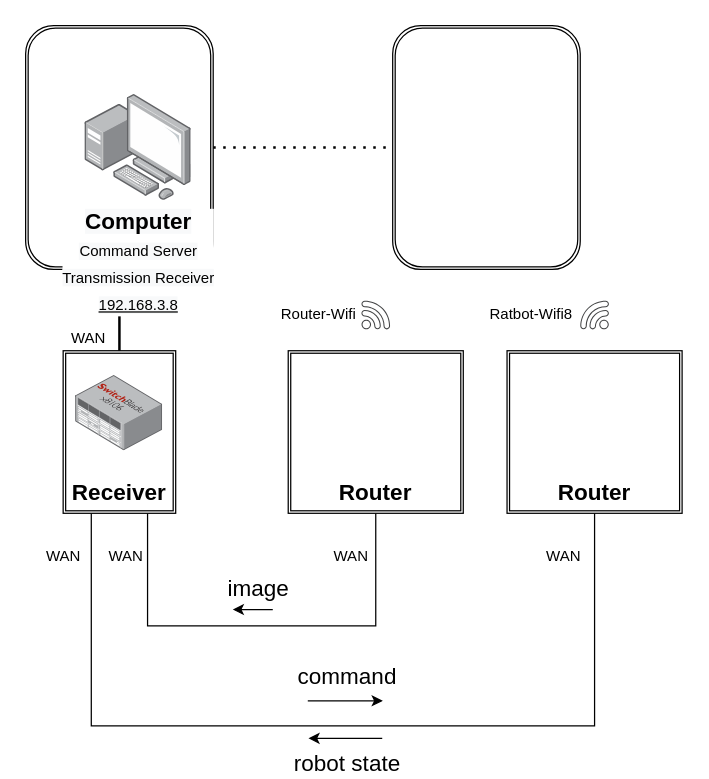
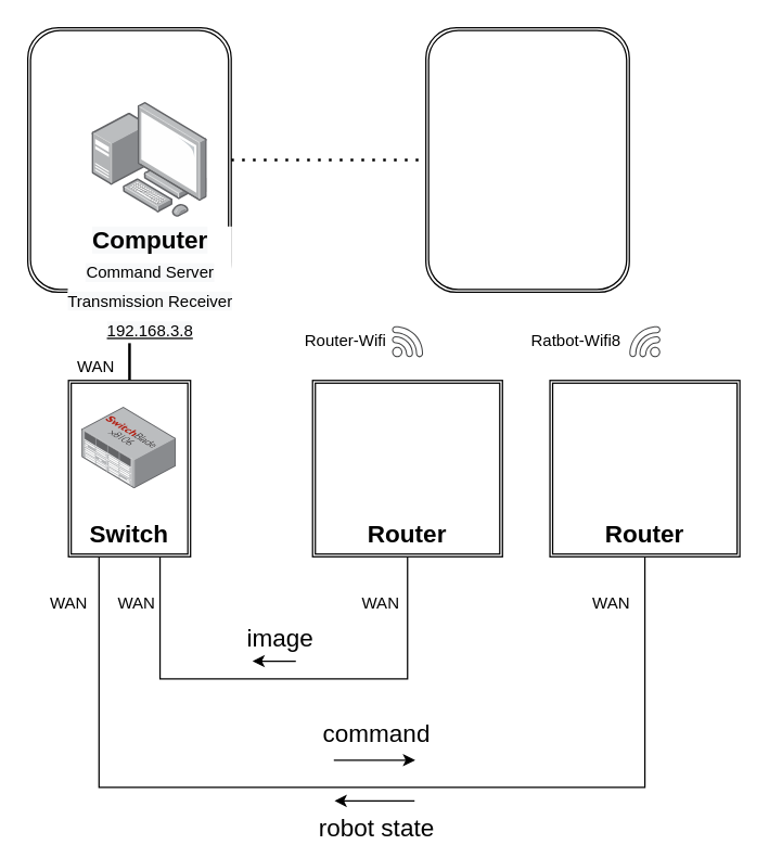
- <mxCell id="4" value="&lt;font style=&quot;font-size: 18px&quot;&gt;&lt;b&gt;Receiver&lt;/b&gt;&lt;/font&gt;" style="shape=ext;double=1;rounded=0;whiteSpace=wrap;html=1;verticalAlign=bottom;" vertex="1" parent="1"><mxGeometry x="50" y="280" width="90" height="130" as="geometry" /></mxCell>
+ <mxCell id="4" value="&lt;font style=&quot;font-size: 18px&quot;&gt;&lt;b&gt;Switch&lt;/b&gt;&lt;/font&gt;" style="shape=ext;double=1;rounded=0;whiteSpace=wrap;html=1;verticalAlign=bottom;" vertex="1" parent="1"><mxGeometry x="50" y="280" width="90" height="130" as="geometry" /></mxCell>
